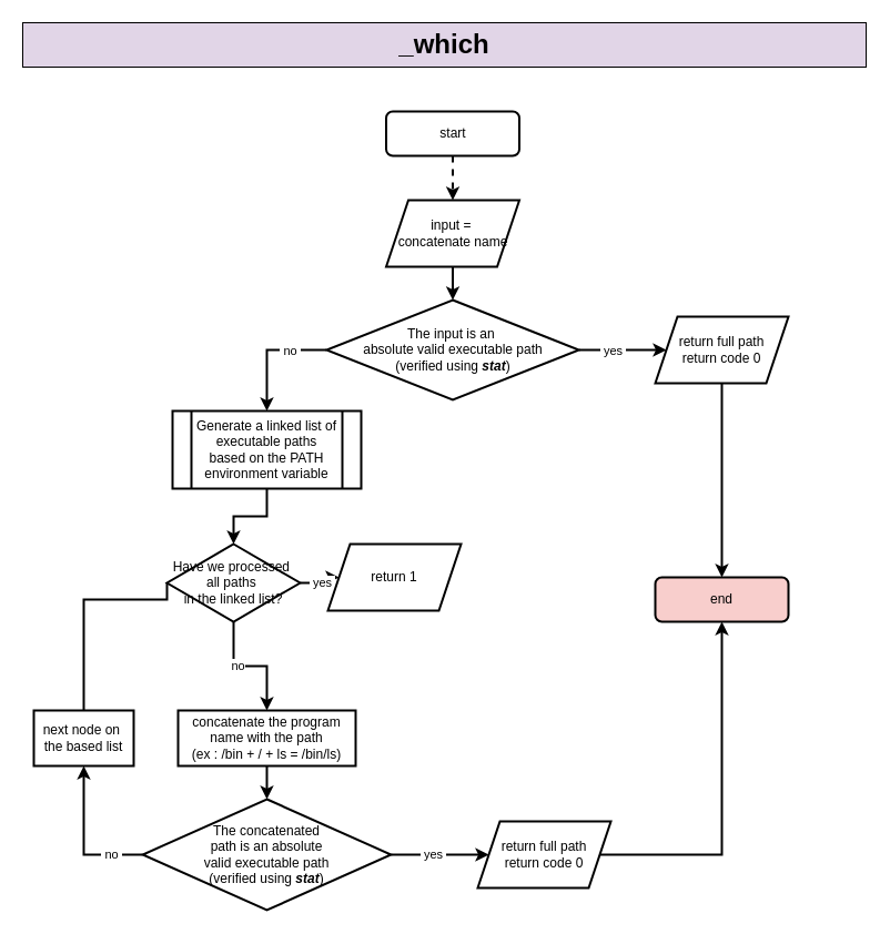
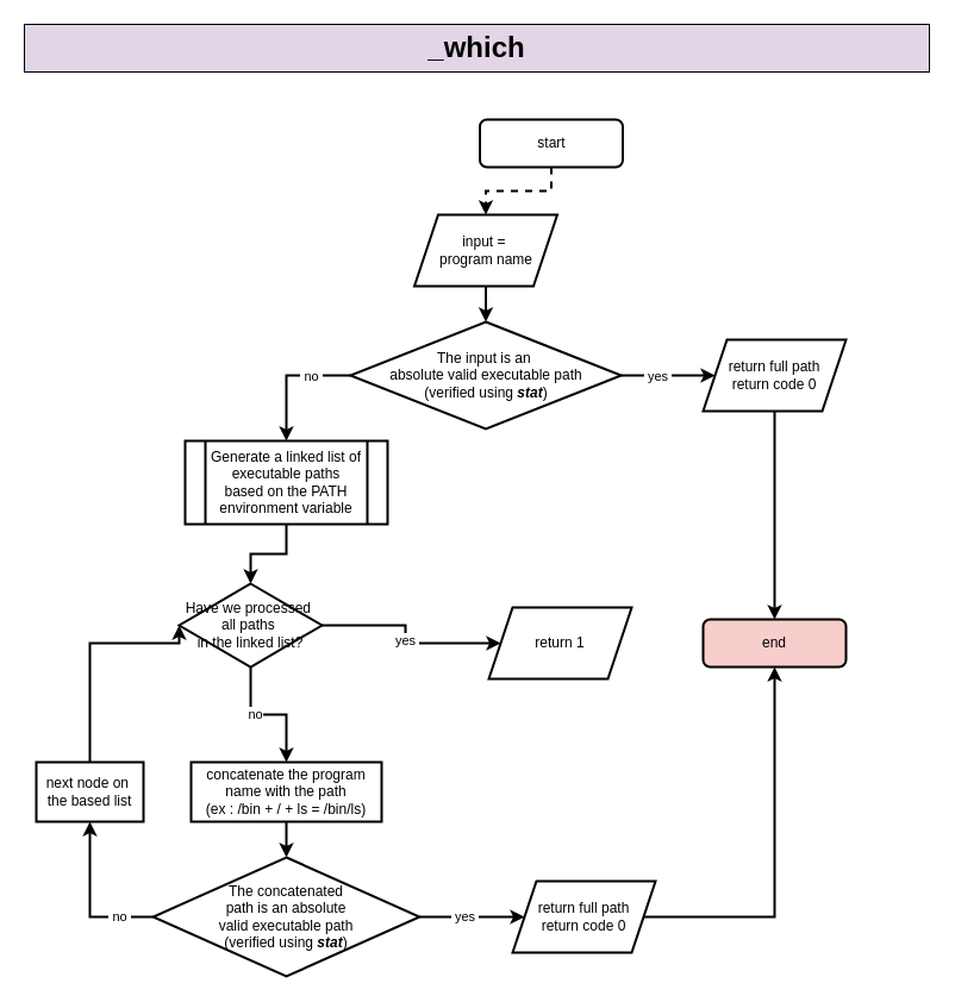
- <mxCell id="3" value="start" style="rounded=1;whiteSpace=wrap;html=1;fontSize=12;glass=0;strokeWidth=2;shadow=0;" parent="1" vertex="1"><mxGeometry x="347.5" y="100" width="120" height="40" as="geometry" /></mxCell>
+ <mxCell id="3" value="start" style="rounded=1;whiteSpace=wrap;html=1;fontSize=12;glass=0;strokeWidth=2;shadow=0;" parent="1" vertex="1"><mxGeometry x="402.5" y="100" width="120" height="40" as="geometry" /></mxCell>
- <mxCell id="5" value="input =&amp;nbsp;&lt;div&gt;concatenate name&lt;/div&gt;" style="shape=parallelogram;perimeter=parallelogramPerimeter;whiteSpace=wrap;html=1;fixedSize=1;strokeWidth=2;" parent="1" vertex="1"><mxGeometry x="347.5" y="180" width="120" height="60" as="geometry" /></mxCell>
+ <mxCell id="5" value="input =&amp;nbsp;&lt;div&gt;program name&lt;/div&gt;" style="shape=parallelogram;perimeter=parallelogramPerimeter;whiteSpace=wrap;html=1;fixedSize=1;strokeWidth=2;" parent="1" vertex="1"><mxGeometry x="347.5" y="180" width="120" height="60" as="geometry" /></mxCell>
- <mxCell id="28" value="return 1" style="shape=parallelogram;perimeter=parallelogramPerimeter;whiteSpace=wrap;html=1;fixedSize=1;strokeWidth=2;" parent="1" vertex="1"><mxGeometry x="295" y="490" width="120" height="60" as="geometry" /></mxCell>
+ <mxCell id="28" value="return 1" style="shape=parallelogram;perimeter=parallelogramPerimeter;whiteSpace=wrap;html=1;fixedSize=1;strokeWidth=2;" parent="1" vertex="1"><mxGeometry x="410" y="510" width="120" height="60" as="geometry" /></mxCell>
- <mxCell id="27" style="edgeStyle=orthogonalEdgeStyle;rounded=0;orthogonalLoop=1;jettySize=auto;html=1;entryX=0;entryY=0.5;entryDx=0;entryDy=0;entryPerimeter=0;strokeWidth=2;endArrow=none;" parent="1" source="26" target="17" edge="1"><mxGeometry relative="1" as="geometry"><Array as="points"><mxPoint x="75" y="540" /></Array></mxGeometry></mxCell>
+ <mxCell id="27" style="edgeStyle=orthogonalEdgeStyle;rounded=0;orthogonalLoop=1;jettySize=auto;html=1;entryX=0;entryY=0.5;entryDx=0;entryDy=0;entryPerimeter=0;strokeWidth=2;" parent="1" source="26" target="17" edge="1"><mxGeometry relative="1" as="geometry"><Array as="points"><mxPoint x="75" y="540" /></Array></mxGeometry></mxCell>
